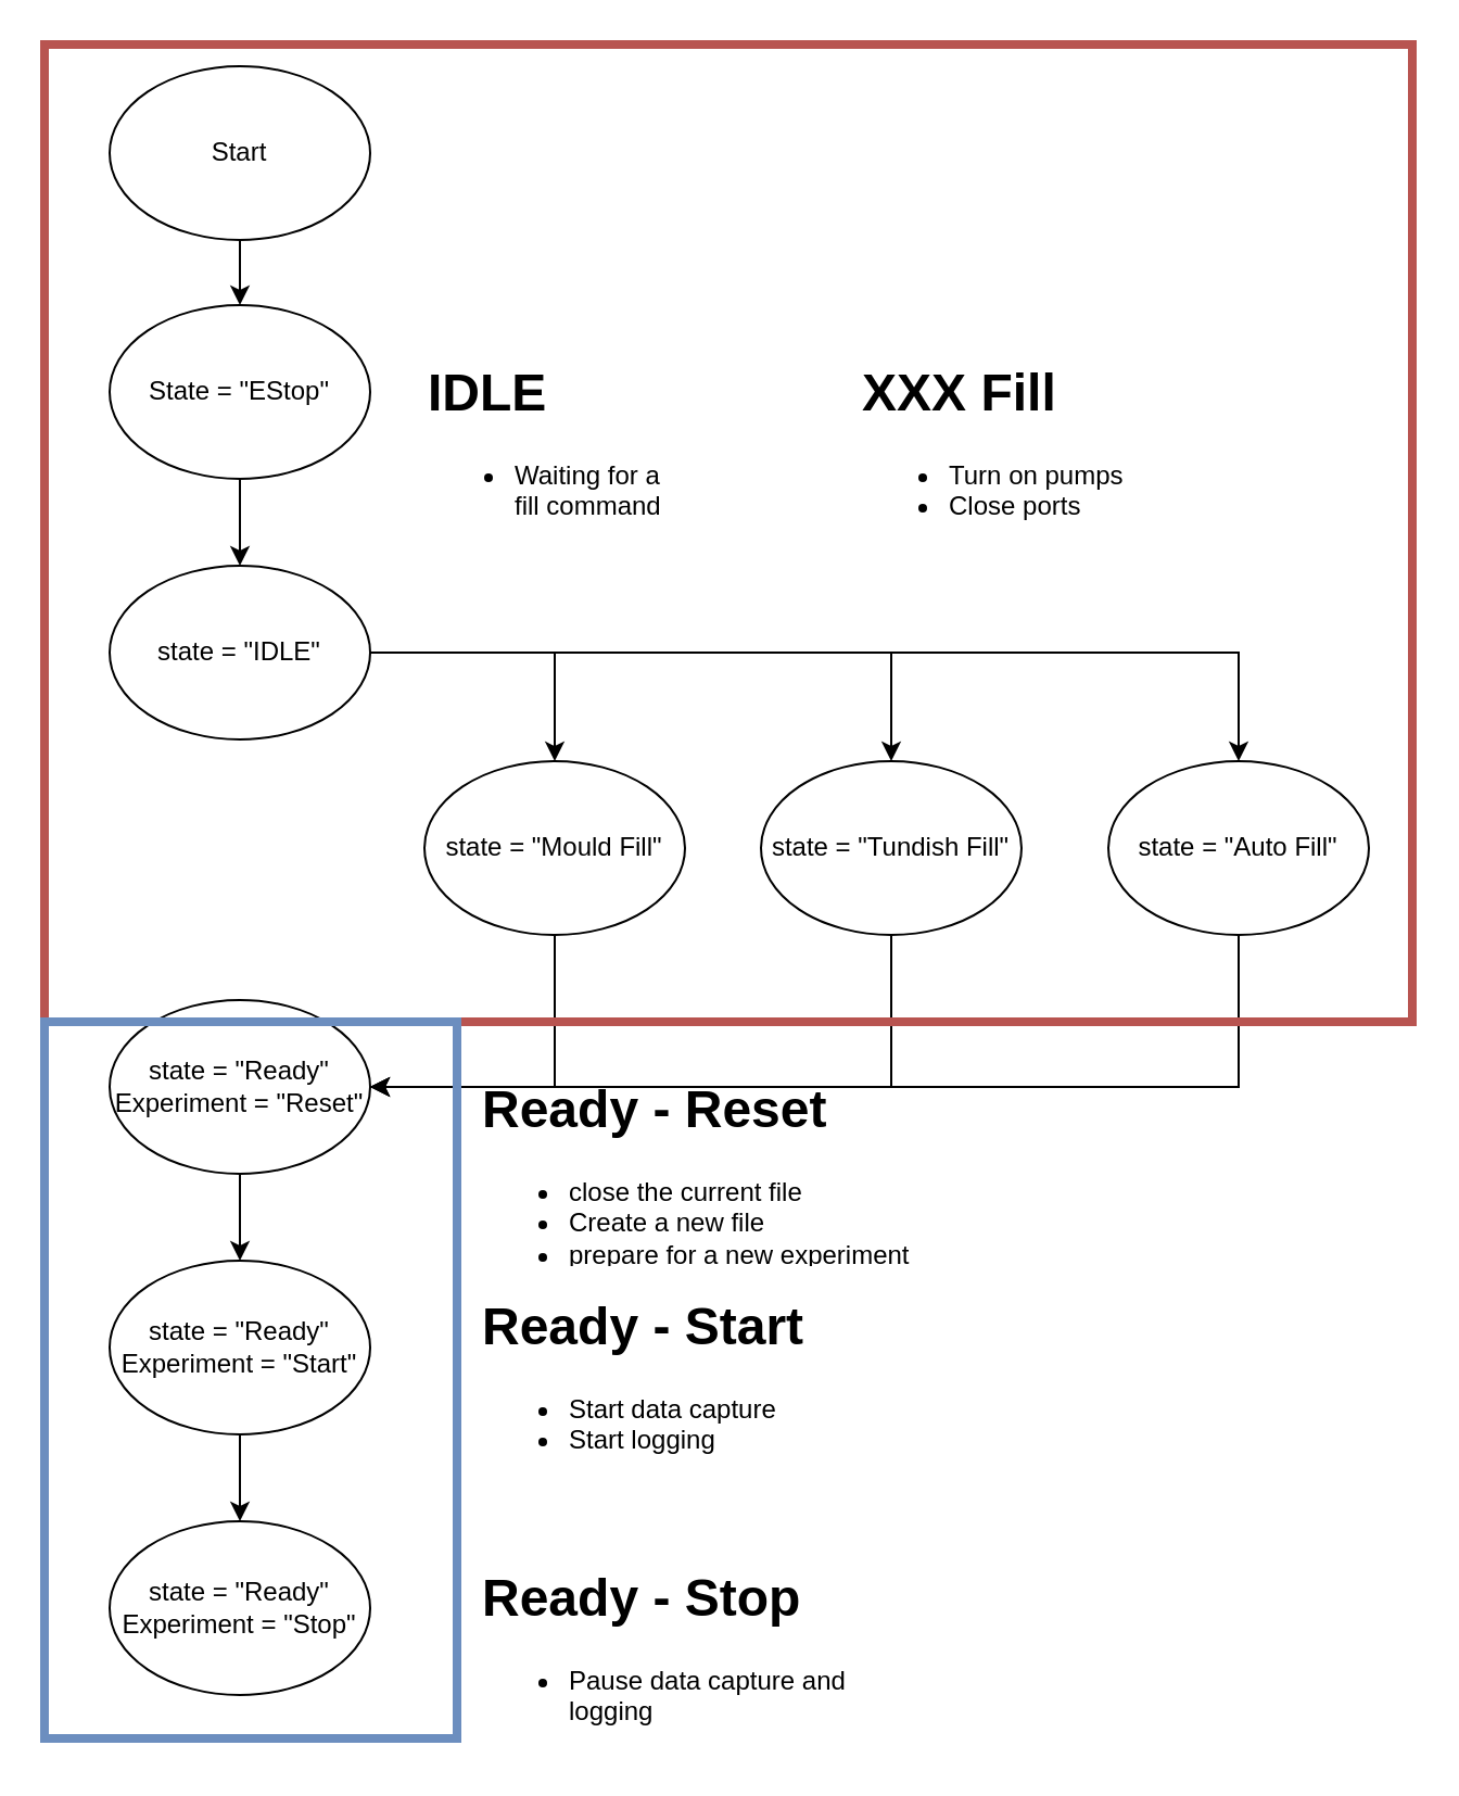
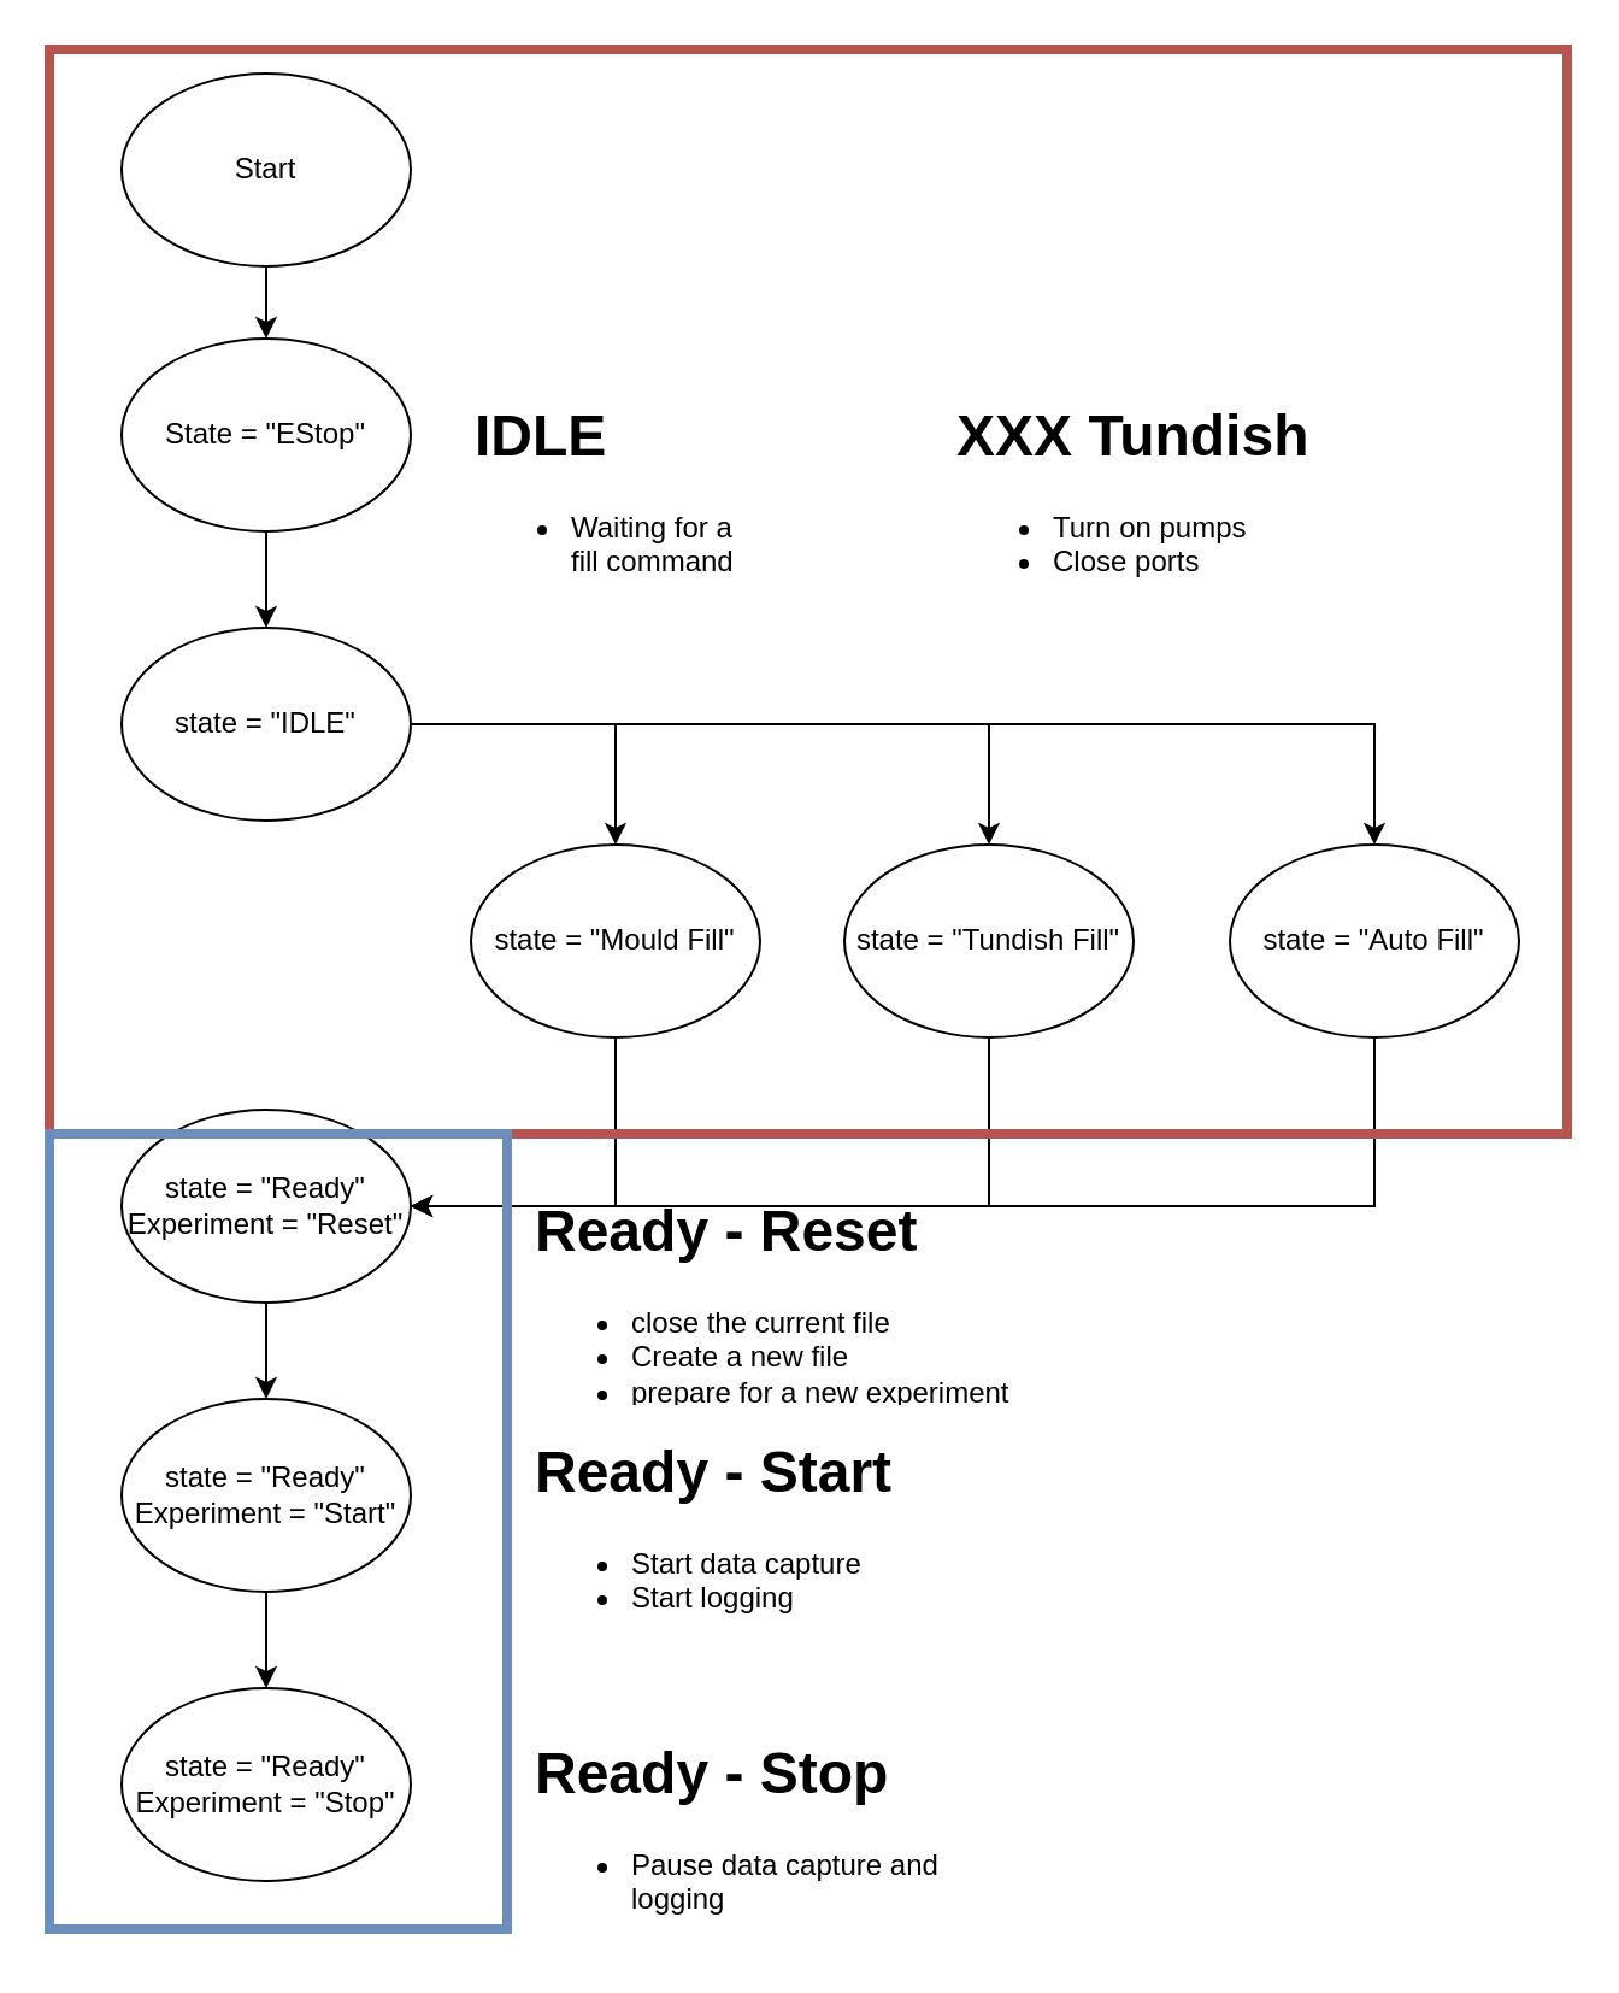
- <mxCell id="24" value="&lt;h1 style=&quot;margin-top: 0px;&quot;&gt;XXX Fill&lt;/h1&gt;&lt;div&gt;&lt;ul&gt;&lt;li&gt;Turn on pumps&lt;/li&gt;&lt;li&gt;Close ports&lt;/li&gt;&lt;/ul&gt;&lt;/div&gt;" style="text;html=1;whiteSpace=wrap;overflow=hidden;rounded=0;" vertex="1" parent="1"><mxGeometry x="395" y="160" width="155" height="90" as="geometry" /></mxCell>
+ <mxCell id="24" value="&lt;h1 style=&quot;margin-top: 0px;&quot;&gt;XXX Tundish&lt;/h1&gt;&lt;div&gt;&lt;ul&gt;&lt;li&gt;Turn on pumps&lt;/li&gt;&lt;li&gt;Close ports&lt;/li&gt;&lt;/ul&gt;&lt;/div&gt;" style="text;html=1;whiteSpace=wrap;overflow=hidden;rounded=0;" vertex="1" parent="1"><mxGeometry x="395" y="160" width="155" height="90" as="geometry" /></mxCell>
